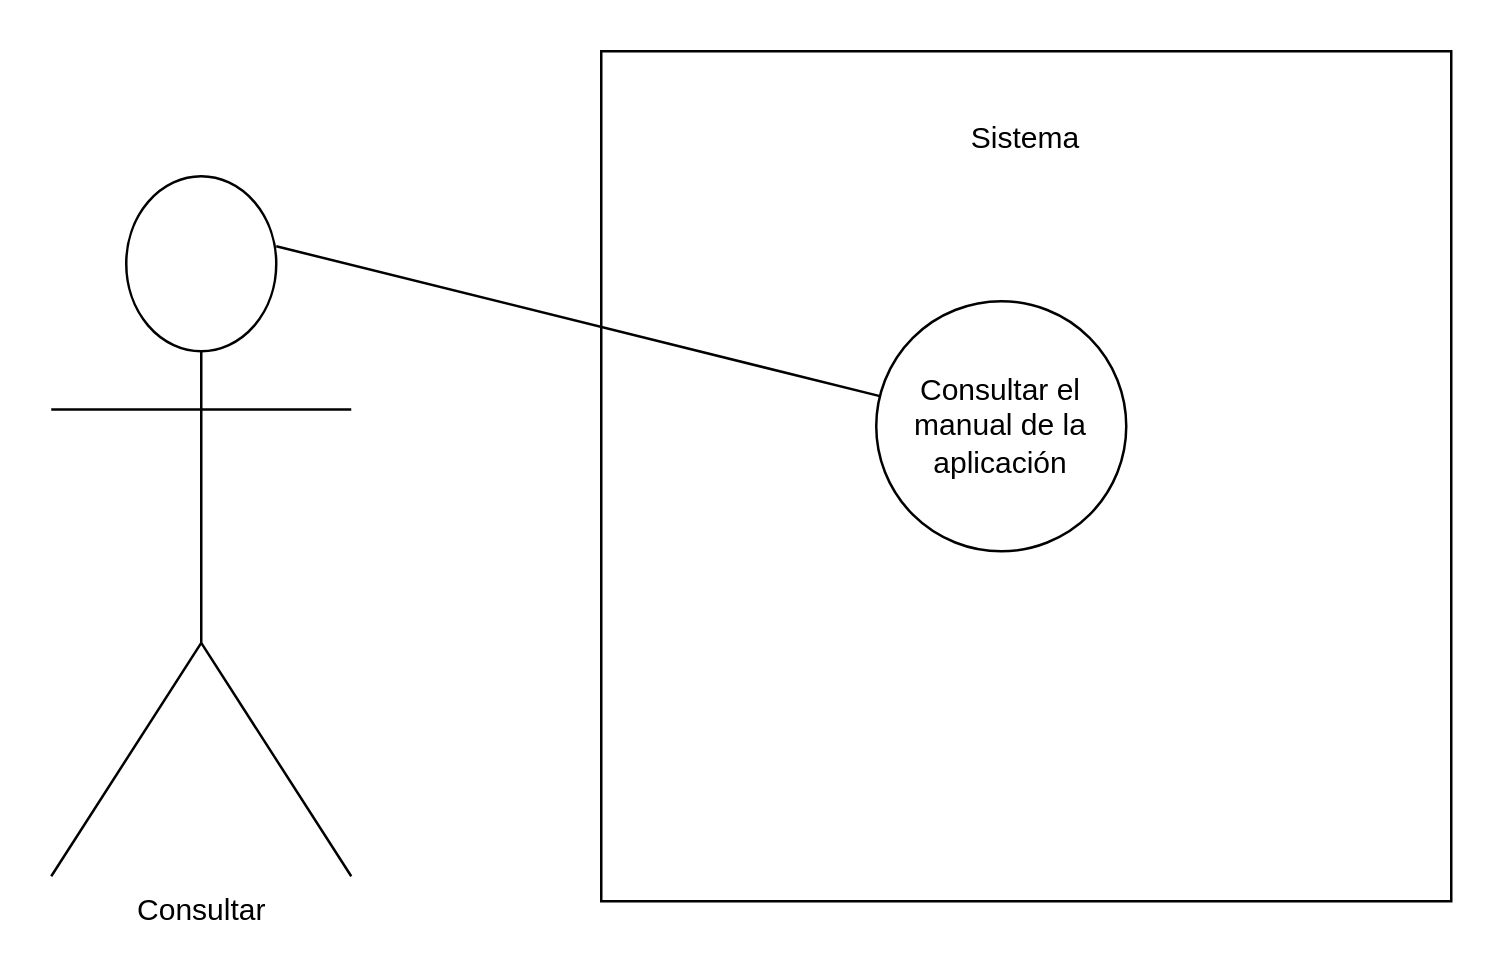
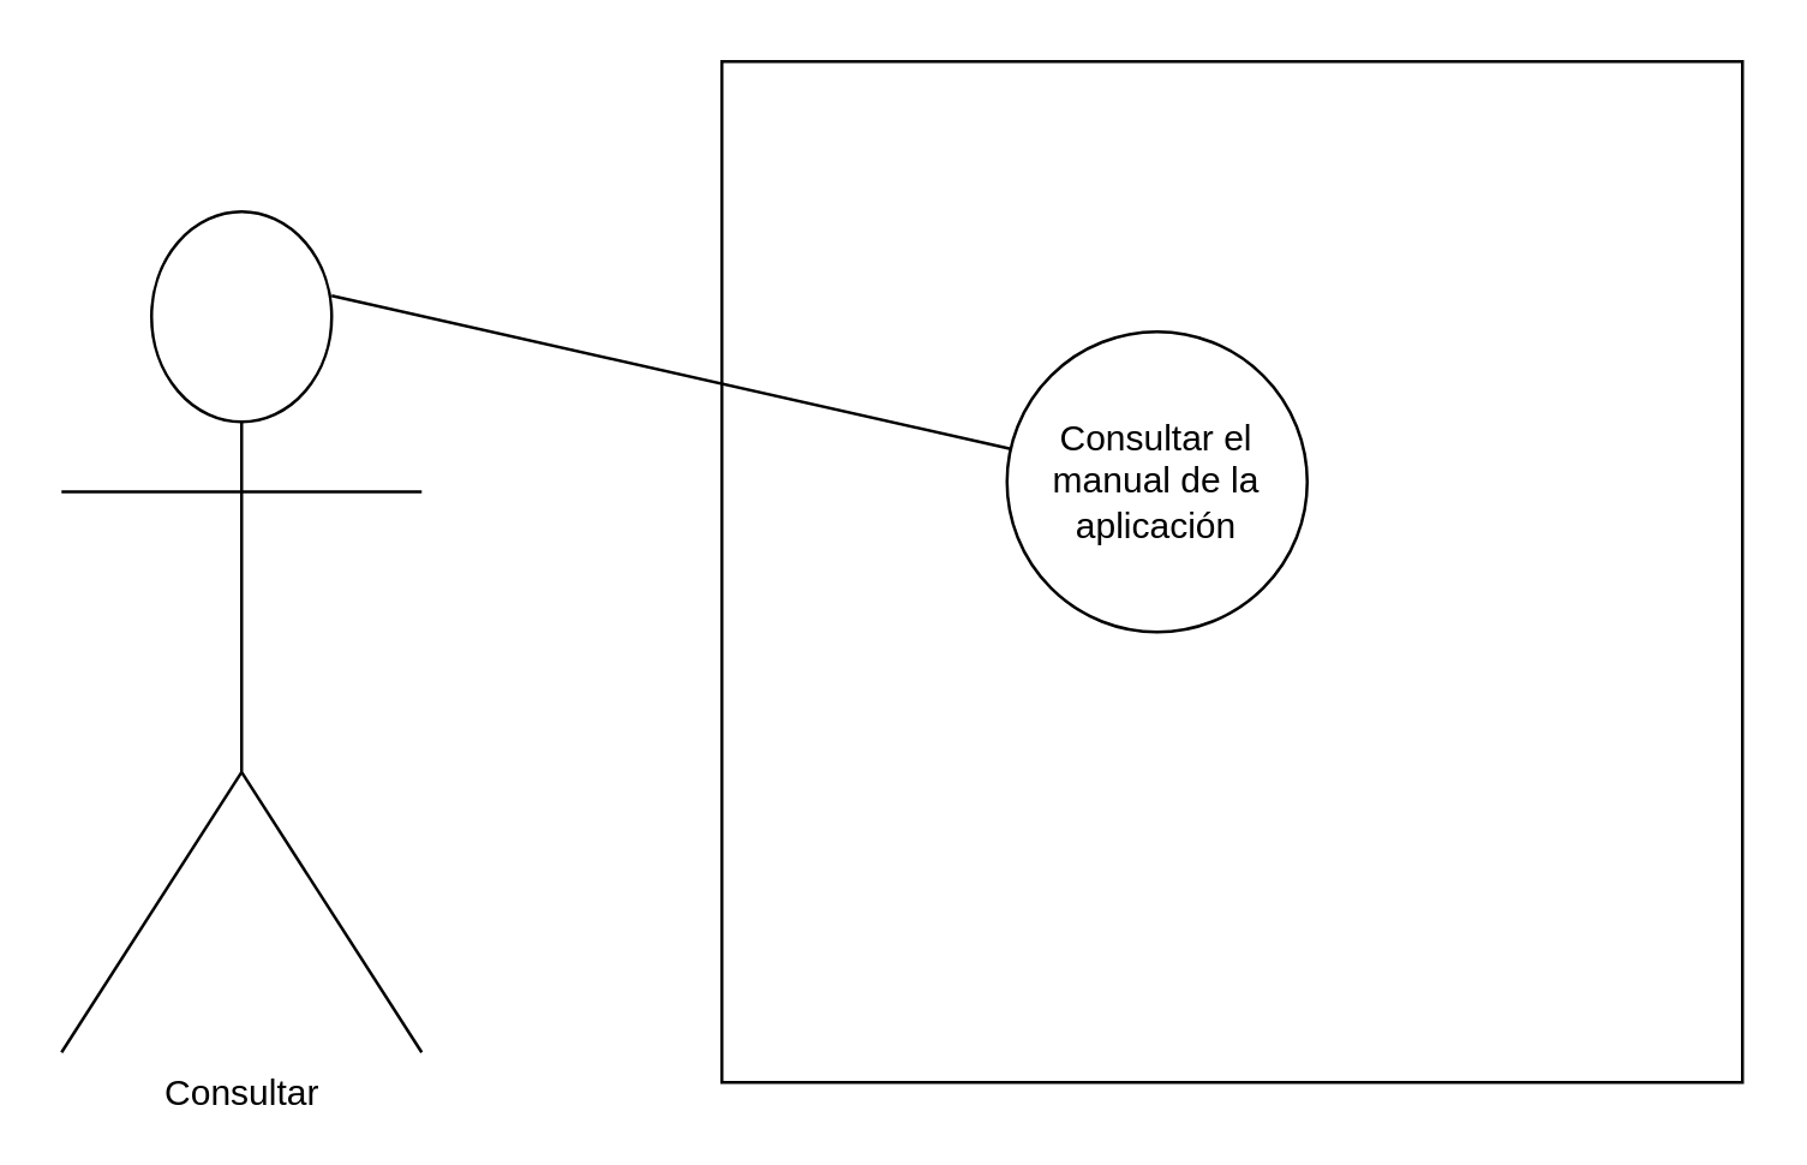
- <mxCell id="4" value="Sistema" style="text;html=1;strokeColor=none;fillColor=none;align=center;verticalAlign=middle;whiteSpace=wrap;rounded=0;" vertex="1" parent="1"><mxGeometry x="380" y="40" width="60" height="30" as="geometry" /></mxCell>
- <mxCell id="5" value="Consultar el manual de la aplicación" style="ellipse;whiteSpace=wrap;html=1;aspect=fixed;" vertex="1" parent="1"><mxGeometry x="350" y="120" width="100" height="100" as="geometry" /></mxCell>
+ <mxCell id="5" value="Consultar el manual de la aplicación" style="ellipse;whiteSpace=wrap;html=1;aspect=fixed;" vertex="1" parent="1"><mxGeometry x="335" y="110" width="100" height="100" as="geometry" /></mxCell>
